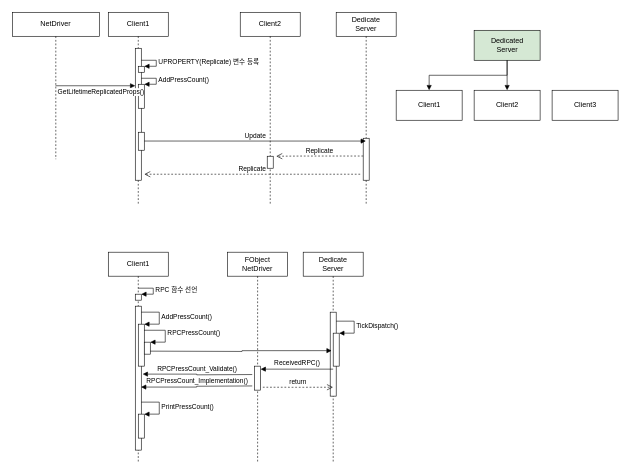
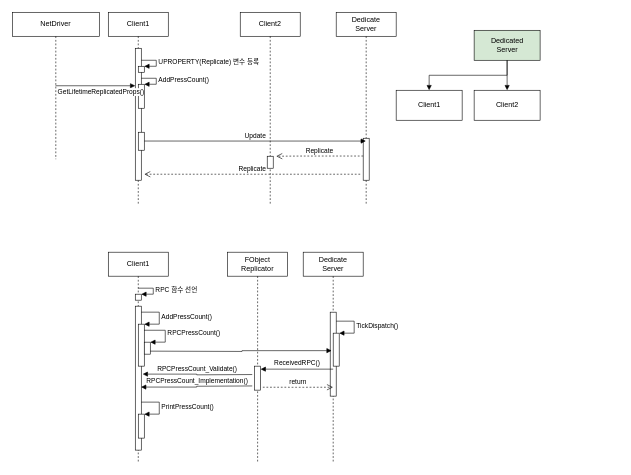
- <mxCell id="21" value="Client3" style="html=1;" vertex="1" parent="1"><mxGeometry x="920" y="150" width="110" height="50" as="geometry" /></mxCell>
- <mxCell id="30" value="FObject&lt;br&gt;NetDriver" style="shape=umlLifeline;perimeter=lifelinePerimeter;whiteSpace=wrap;html=1;container=1;collapsible=0;recursiveResize=0;outlineConnect=0;" vertex="1" parent="1"><mxGeometry x="379" y="420" width="100" height="350" as="geometry" /></mxCell>
+ <mxCell id="30" value="FObject&lt;br&gt;Replicator" style="shape=umlLifeline;perimeter=lifelinePerimeter;whiteSpace=wrap;html=1;container=1;collapsible=0;recursiveResize=0;outlineConnect=0;" vertex="1" parent="1"><mxGeometry x="379" y="420" width="100" height="350" as="geometry" /></mxCell>
